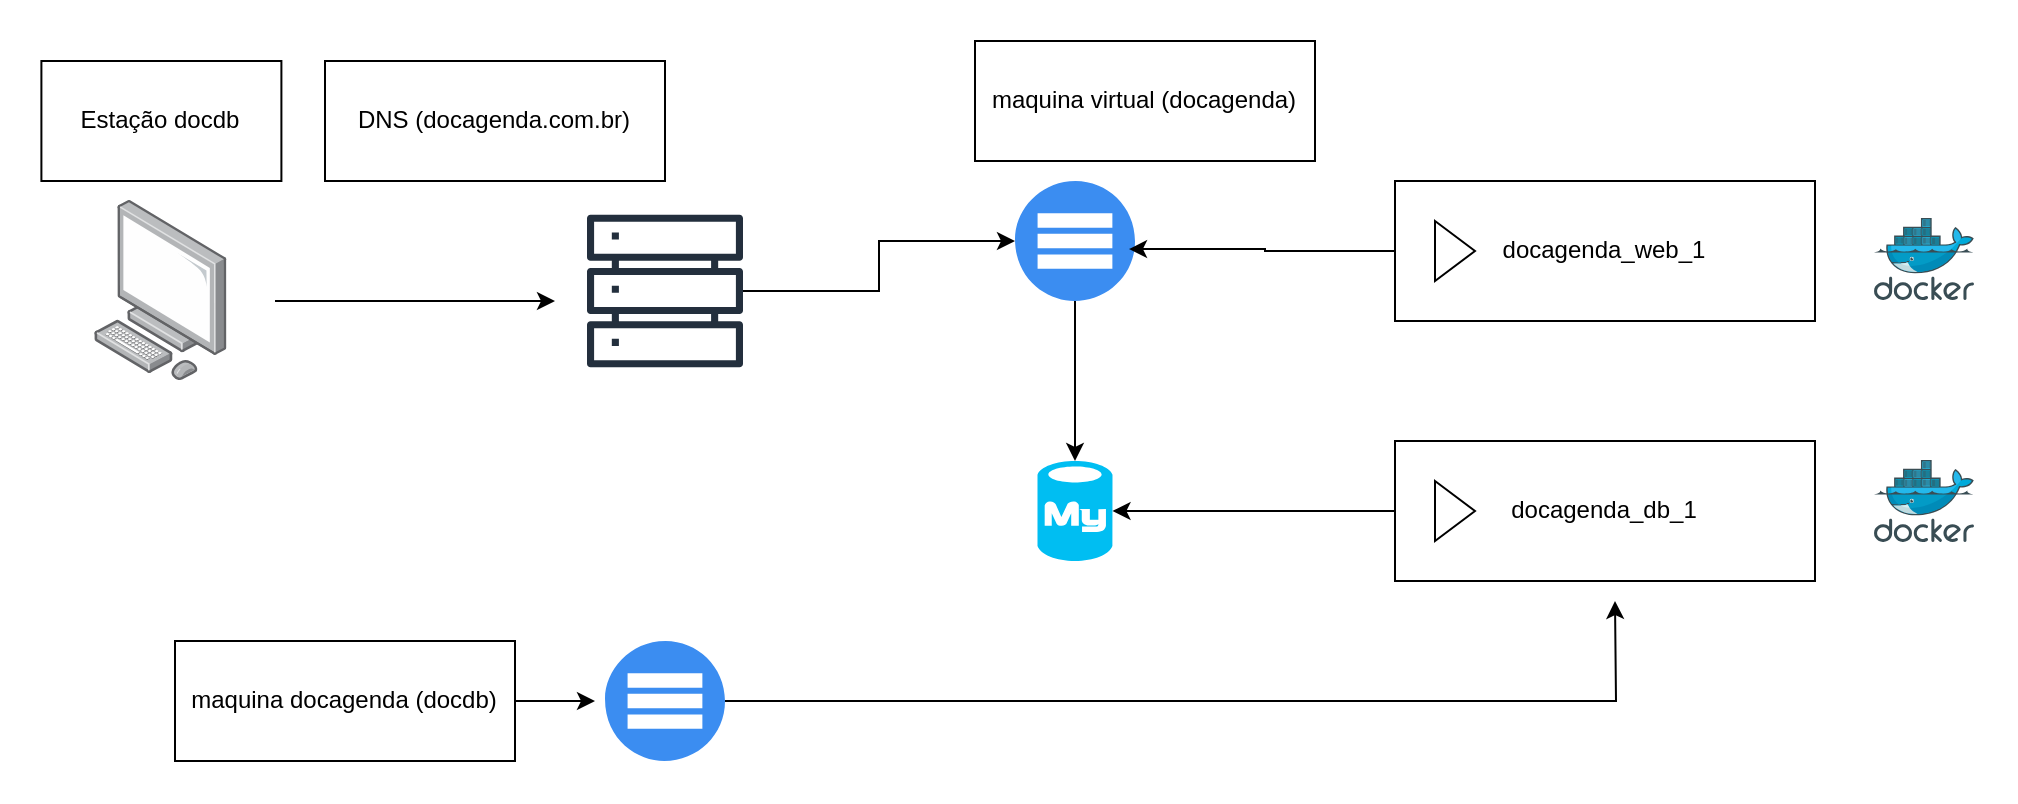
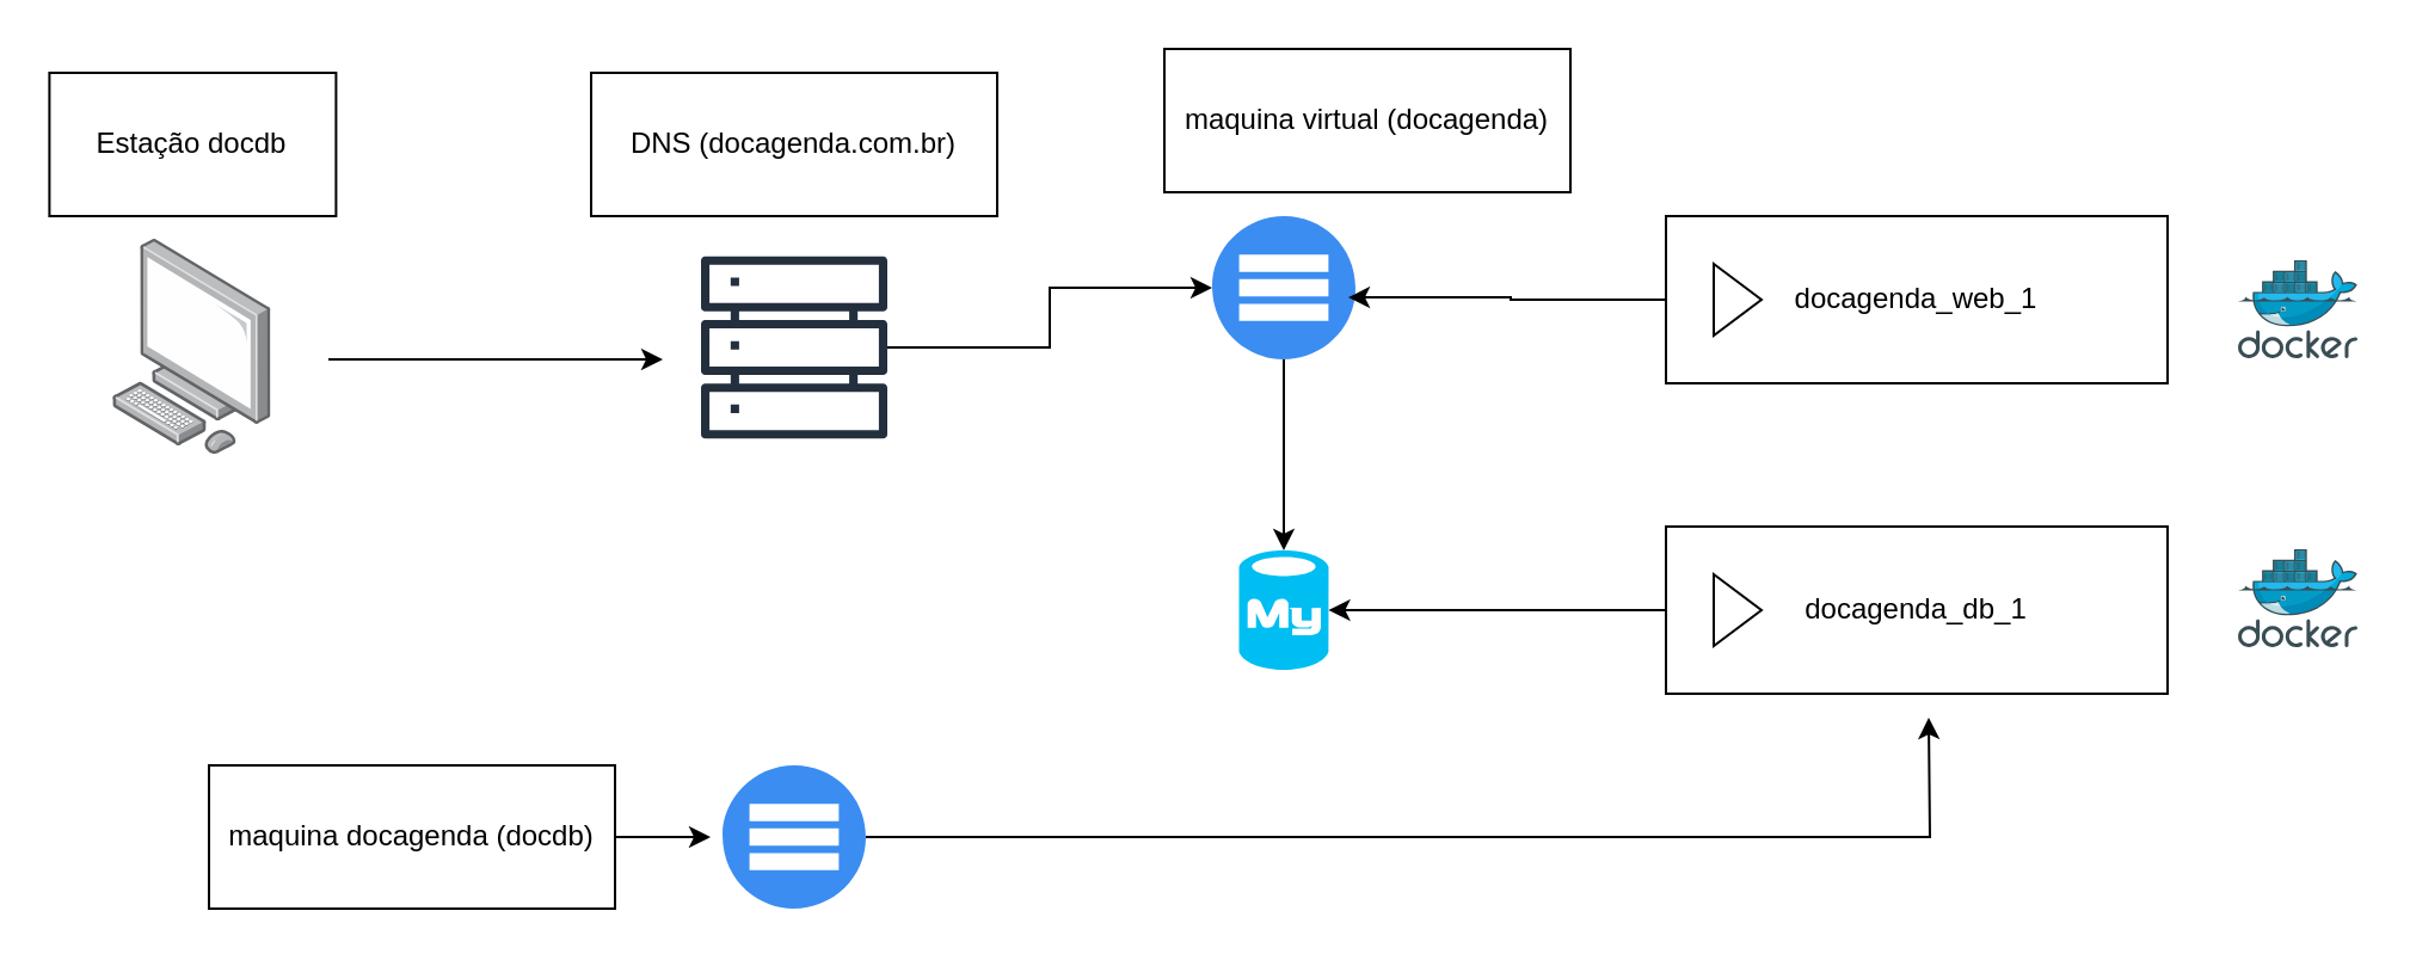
- <mxCell id="5" value="DNS (docagenda.com.br)" style="rounded=0;whiteSpace=wrap;html=1;" vertex="1" parent="1"><mxGeometry x="162" y="30" width="170" height="60" as="geometry" /></mxCell>
+ <mxCell id="5" value="DNS (docagenda.com.br)" style="rounded=0;whiteSpace=wrap;html=1;" vertex="1" parent="1"><mxGeometry x="247" y="30" width="170" height="60" as="geometry" /></mxCell>
